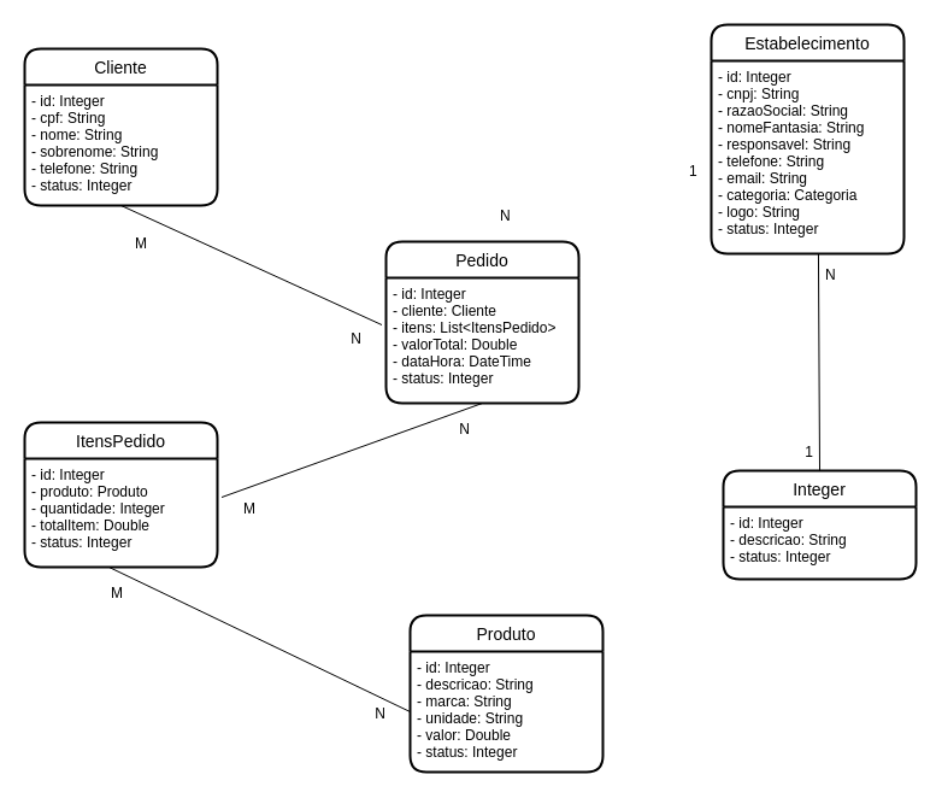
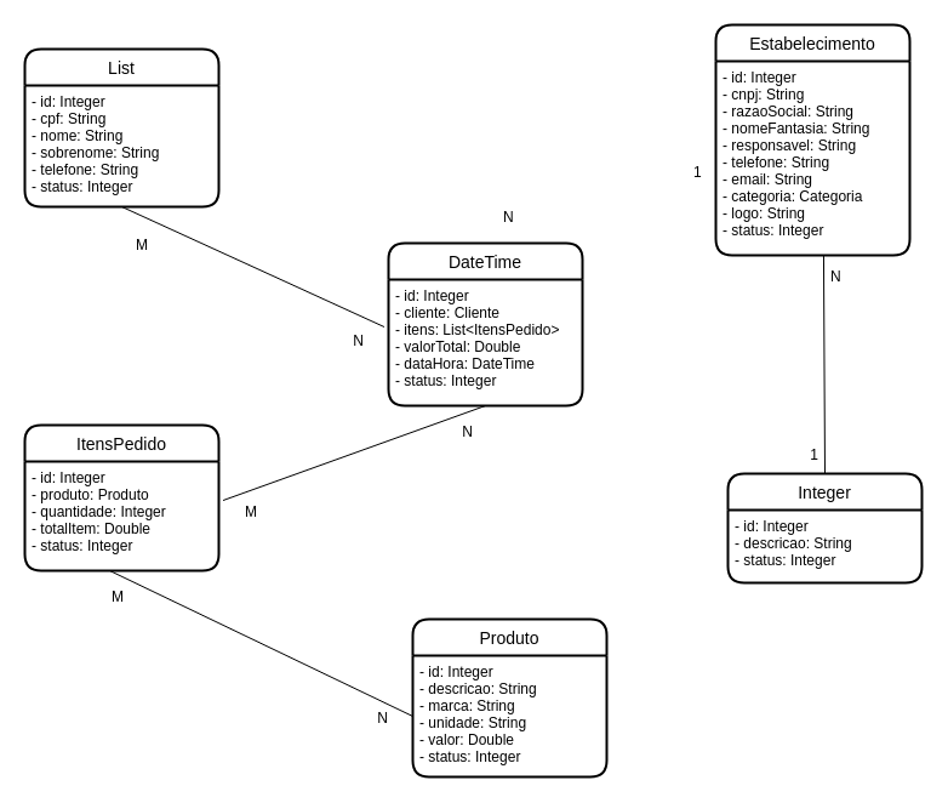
- <mxCell id="2" value="Cliente" style="swimlane;childLayout=stackLayout;horizontal=1;startSize=30;horizontalStack=0;rounded=1;fontSize=14;fontStyle=0;strokeWidth=2;resizeParent=0;resizeLast=1;shadow=0;dashed=0;align=center;" vertex="1" parent="1"><mxGeometry x="20" y="40" width="160" height="130" as="geometry" /></mxCell>
+ <mxCell id="2" value="List" style="swimlane;childLayout=stackLayout;horizontal=1;startSize=30;horizontalStack=0;rounded=1;fontSize=14;fontStyle=0;strokeWidth=2;resizeParent=0;resizeLast=1;shadow=0;dashed=0;align=center;" vertex="1" parent="1"><mxGeometry x="20" y="40" width="160" height="130" as="geometry" /></mxCell>
- <mxCell id="10" value="Pedido" style="swimlane;childLayout=stackLayout;horizontal=1;startSize=30;horizontalStack=0;rounded=1;fontSize=14;fontStyle=0;strokeWidth=2;resizeParent=0;resizeLast=1;shadow=0;dashed=0;align=center;" vertex="1" parent="1"><mxGeometry x="320" y="200" width="160" height="134" as="geometry" /></mxCell>
+ <mxCell id="10" value="DateTime" style="swimlane;childLayout=stackLayout;horizontal=1;startSize=30;horizontalStack=0;rounded=1;fontSize=14;fontStyle=0;strokeWidth=2;resizeParent=0;resizeLast=1;shadow=0;dashed=0;align=center;" vertex="1" parent="1"><mxGeometry x="320" y="200" width="160" height="134" as="geometry" /></mxCell>
